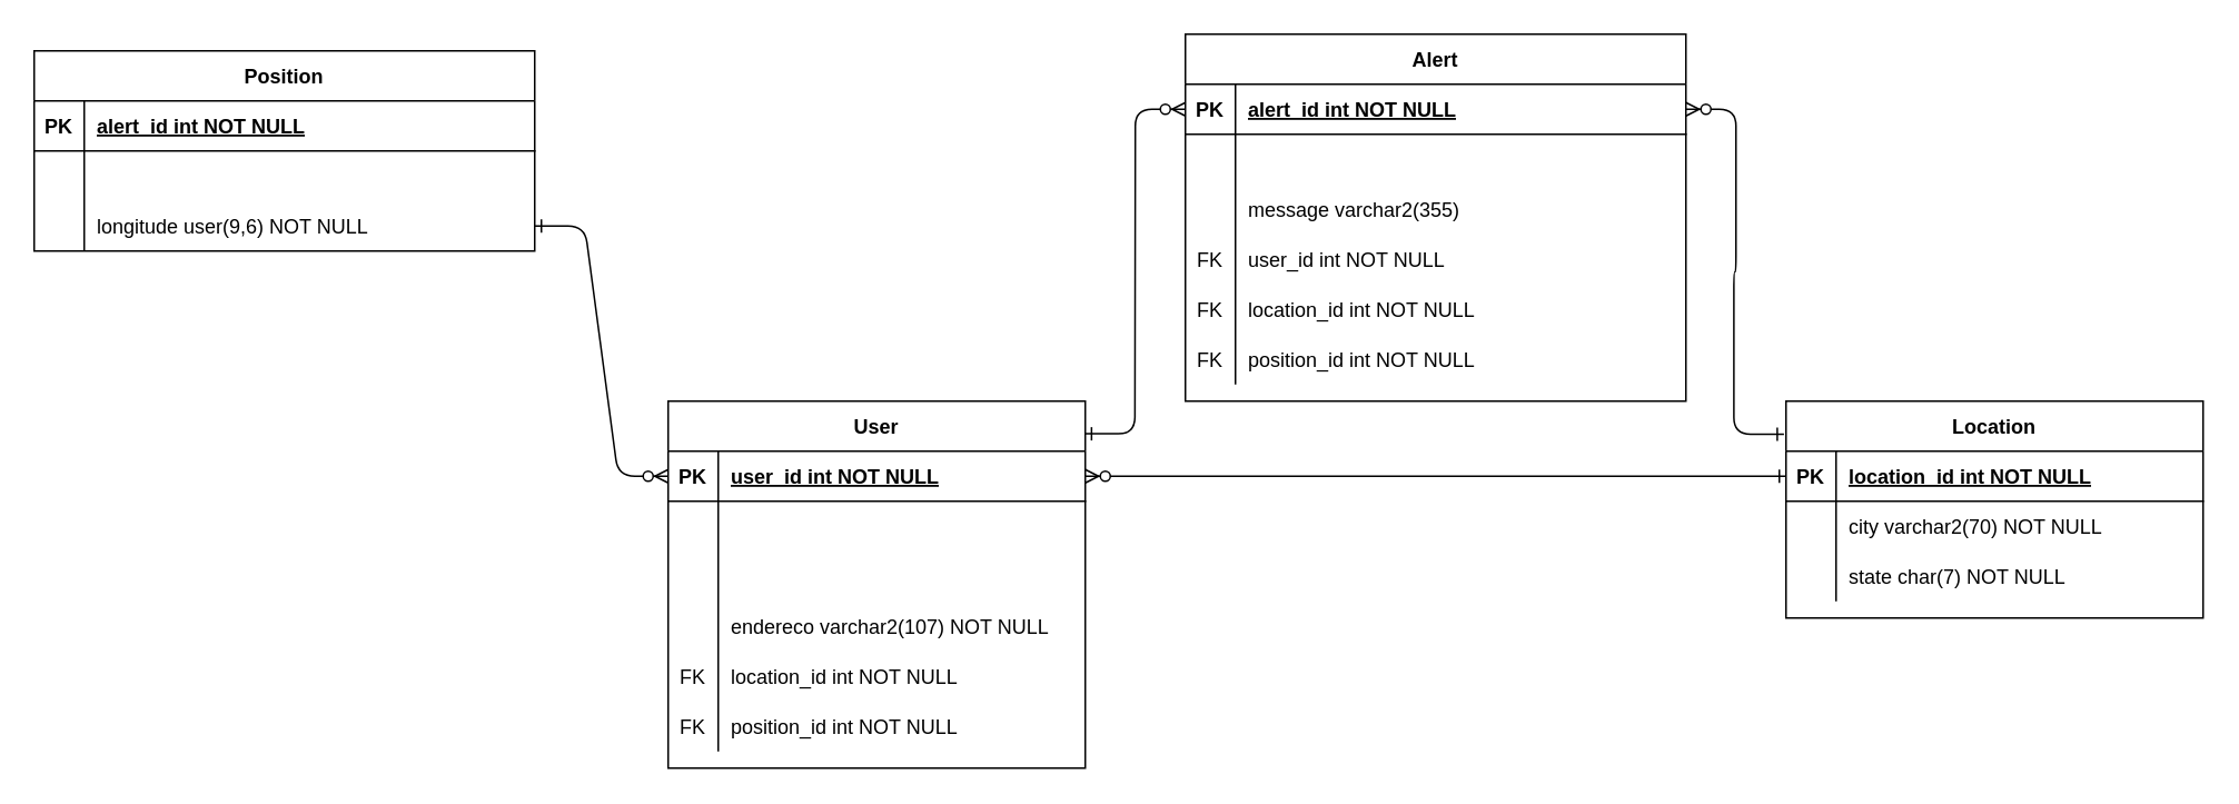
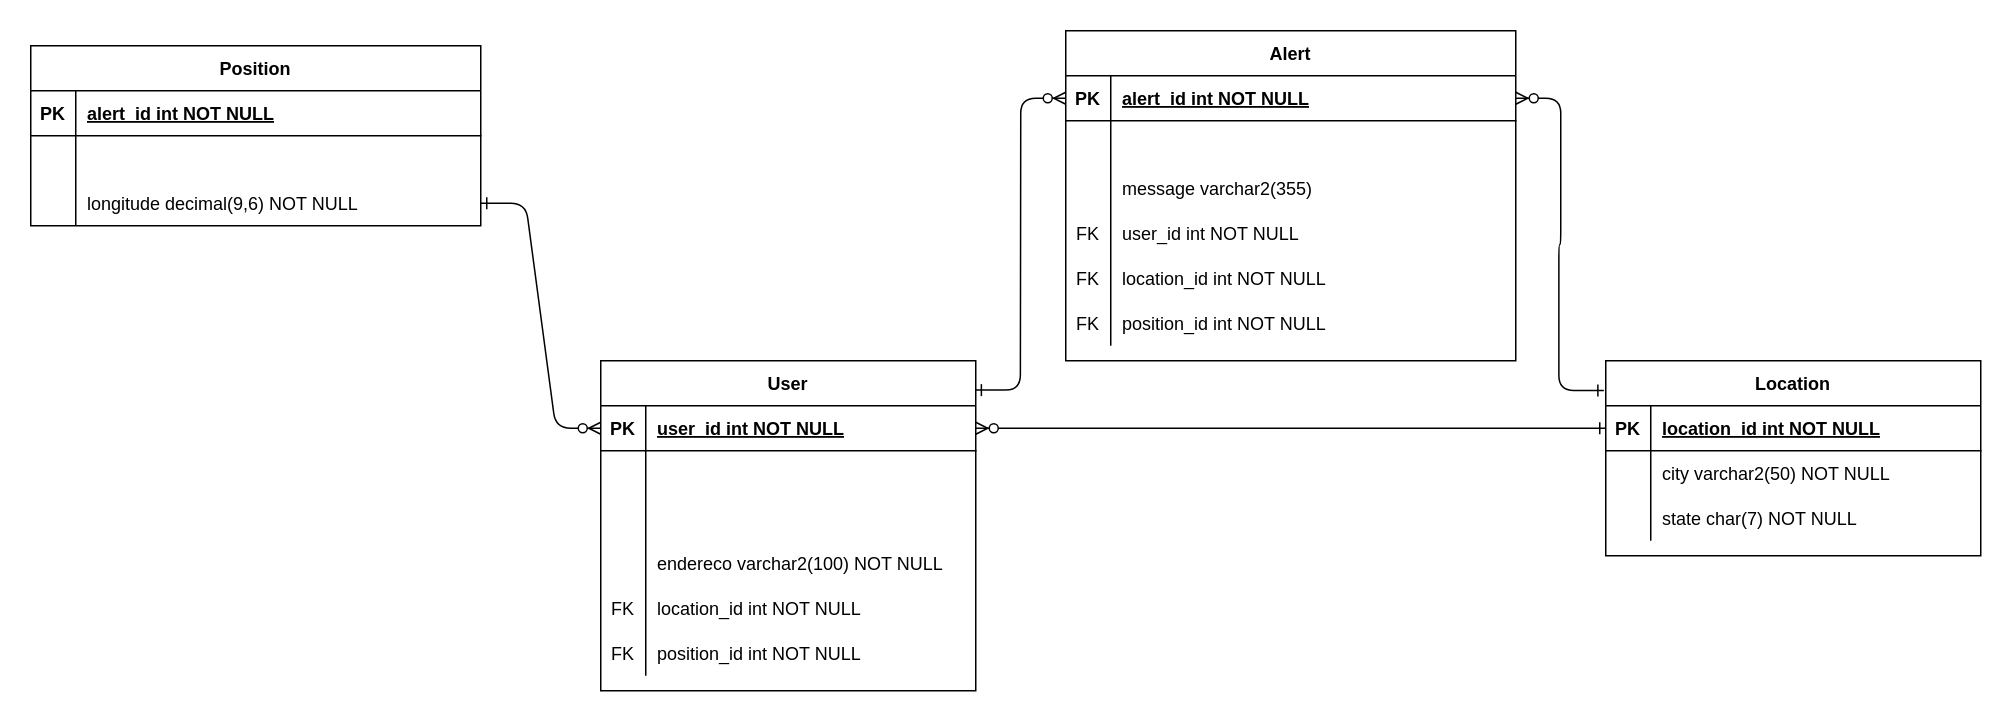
- <mxCell id="58" value="longitude user(9,6) NOT NULL" style="shape=partialRectangle;overflow=hidden;connectable=0;fillColor=none;top=0;left=0;bottom=0;right=0;align=left;spacingLeft=6;" parent="56" vertex="1"><mxGeometry x="30" width="270" height="30" as="geometry"><mxRectangle width="270" height="30" as="alternateBounds" /></mxGeometry></mxCell>
+ <mxCell id="58" value="longitude decimal(9,6) NOT NULL" style="shape=partialRectangle;overflow=hidden;connectable=0;fillColor=none;top=0;left=0;bottom=0;right=0;align=left;spacingLeft=6;" parent="56" vertex="1"><mxGeometry x="30" width="270" height="30" as="geometry"><mxRectangle width="270" height="30" as="alternateBounds" /></mxGeometry></mxCell>
- <mxCell id="45" value="city varchar2(70) NOT NULL" style="shape=partialRectangle;overflow=hidden;connectable=0;fillColor=none;top=0;left=0;bottom=0;right=0;align=left;spacingLeft=6;" parent="43" vertex="1"><mxGeometry x="30" width="220" height="30" as="geometry"><mxRectangle width="220" height="30" as="alternateBounds" /></mxGeometry></mxCell>
+ <mxCell id="45" value="city varchar2(50) NOT NULL" style="shape=partialRectangle;overflow=hidden;connectable=0;fillColor=none;top=0;left=0;bottom=0;right=0;align=left;spacingLeft=6;" parent="43" vertex="1"><mxGeometry x="30" width="220" height="30" as="geometry"><mxRectangle width="220" height="30" as="alternateBounds" /></mxGeometry></mxCell>
- <mxCell id="31" value="endereco varchar2(107) NOT NULL" style="shape=partialRectangle;overflow=hidden;connectable=0;fillColor=none;top=0;left=0;bottom=0;right=0;align=left;spacingLeft=6;" parent="29" vertex="1"><mxGeometry x="30" width="220" height="30" as="geometry"><mxRectangle width="220" height="30" as="alternateBounds" /></mxGeometry></mxCell>
+ <mxCell id="31" value="endereco varchar2(100) NOT NULL" style="shape=partialRectangle;overflow=hidden;connectable=0;fillColor=none;top=0;left=0;bottom=0;right=0;align=left;spacingLeft=6;" parent="29" vertex="1"><mxGeometry x="30" width="220" height="30" as="geometry"><mxRectangle width="220" height="30" as="alternateBounds" /></mxGeometry></mxCell>
